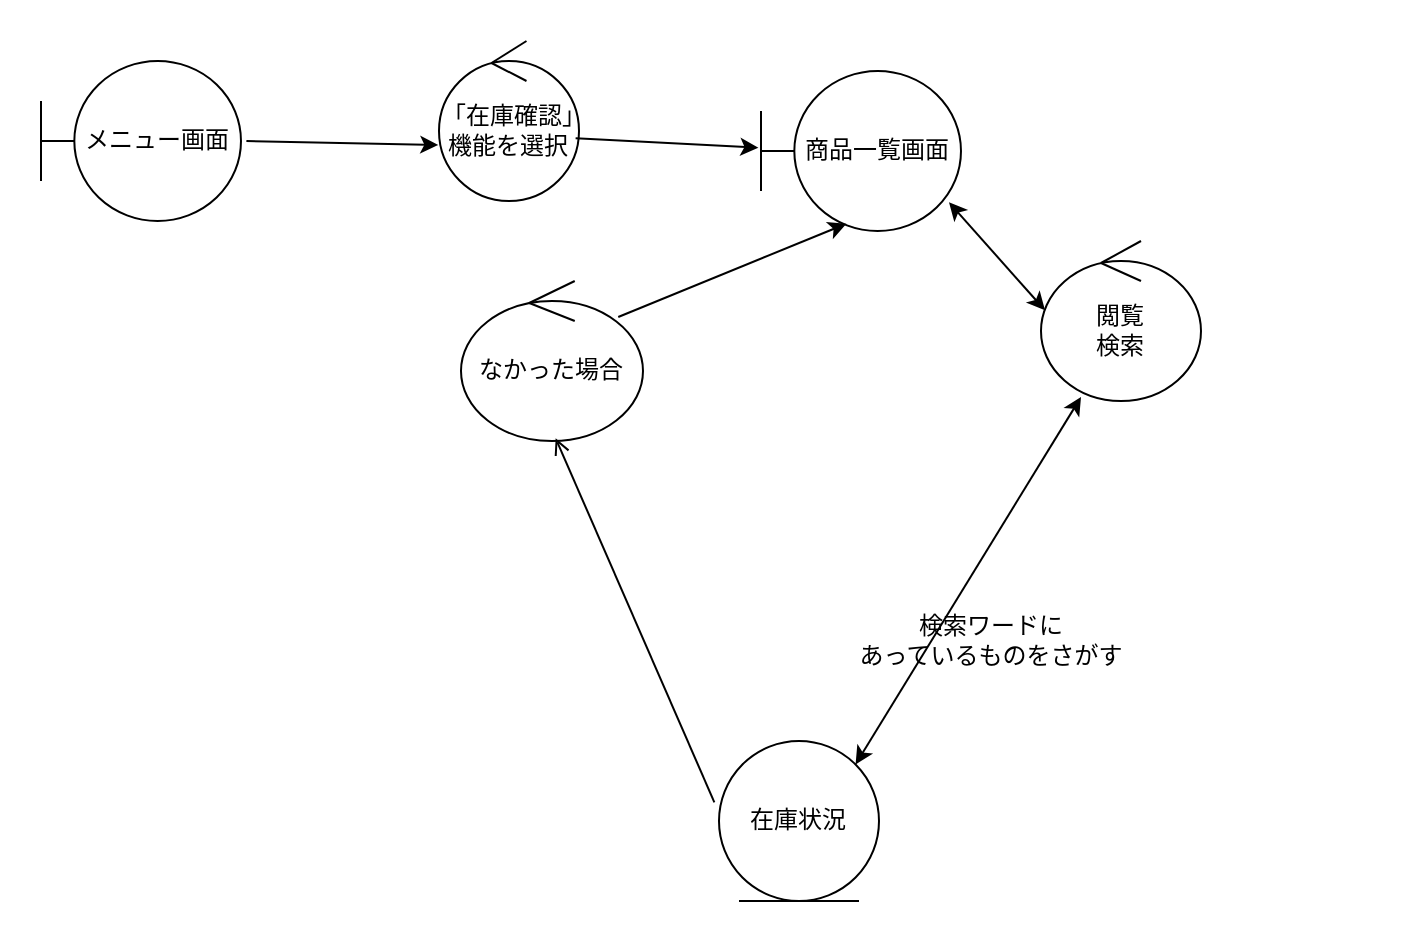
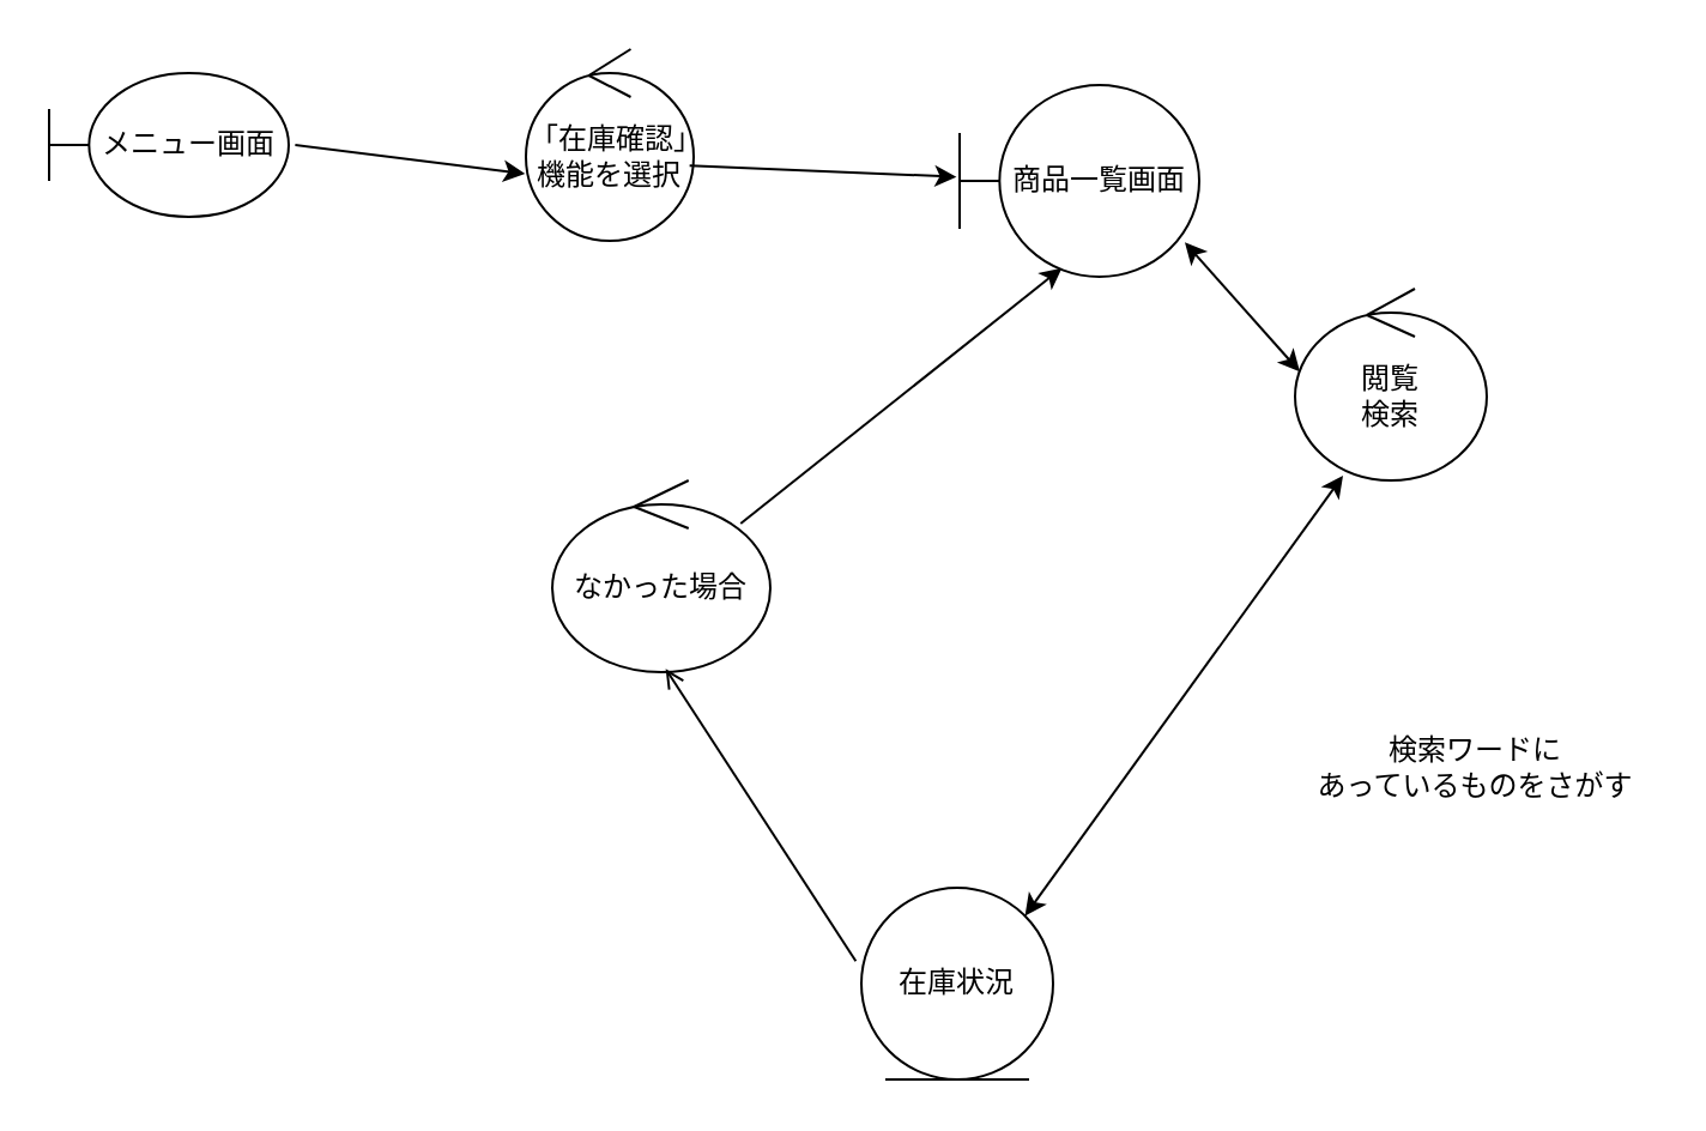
- <mxCell id="2" value="メニュー画面" style="shape=umlBoundary;whiteSpace=wrap;html=1;" vertex="1" parent="1"><mxGeometry x="20" y="30" width="100" height="80" as="geometry" /></mxCell>
+ <mxCell id="2" value="メニュー画面" style="shape=umlBoundary;whiteSpace=wrap;html=1;" vertex="1" parent="1"><mxGeometry x="20" y="30" width="100" height="60" as="geometry" /></mxCell>
- <mxCell id="4" value="商品一覧画面" style="shape=umlBoundary;whiteSpace=wrap;html=1;" vertex="1" parent="1"><mxGeometry x="380" y="35" width="100" height="80" as="geometry" /></mxCell>
+ <mxCell id="4" value="商品一覧画面" style="shape=umlBoundary;whiteSpace=wrap;html=1;" vertex="1" parent="1"><mxGeometry x="400" y="35" width="100" height="80" as="geometry" /></mxCell>
- <mxCell id="5" value="閲覧&lt;div&gt;検索&lt;/div&gt;" style="ellipse;shape=umlControl;whiteSpace=wrap;html=1;" vertex="1" parent="1"><mxGeometry x="520" y="120" width="80" height="80" as="geometry" /></mxCell>
+ <mxCell id="5" value="閲覧&lt;div&gt;検索&lt;/div&gt;" style="ellipse;shape=umlControl;whiteSpace=wrap;html=1;" vertex="1" parent="1"><mxGeometry x="540" y="120" width="80" height="80" as="geometry" /></mxCell>
- <mxCell id="9" value="なかった場合" style="ellipse;shape=umlControl;whiteSpace=wrap;html=1;" vertex="1" parent="1"><mxGeometry x="230" y="140" width="91" height="80" as="geometry" /></mxCell>
+ <mxCell id="9" value="なかった場合" style="ellipse;shape=umlControl;whiteSpace=wrap;html=1;" vertex="1" parent="1"><mxGeometry x="230" y="200" width="91" height="80" as="geometry" /></mxCell>
- <mxCell id="10" value="検索ワードに&lt;div&gt;あっているものをさがす&lt;/div&gt;" style="text;html=1;align=center;verticalAlign=middle;resizable=0;points=[];autosize=1;strokeColor=none;fillColor=none;" vertex="1" parent="1"><mxGeometry x="420" y="300" width="150" height="40" as="geometry" /></mxCell>
+ <mxCell id="10" value="検索ワードに&lt;div&gt;あっているものをさがす&lt;/div&gt;" style="text;html=1;align=center;verticalAlign=middle;resizable=0;points=[];autosize=1;strokeColor=none;fillColor=none;" vertex="1" parent="1"><mxGeometry x="540" y="300" width="150" height="40" as="geometry" /></mxCell>
